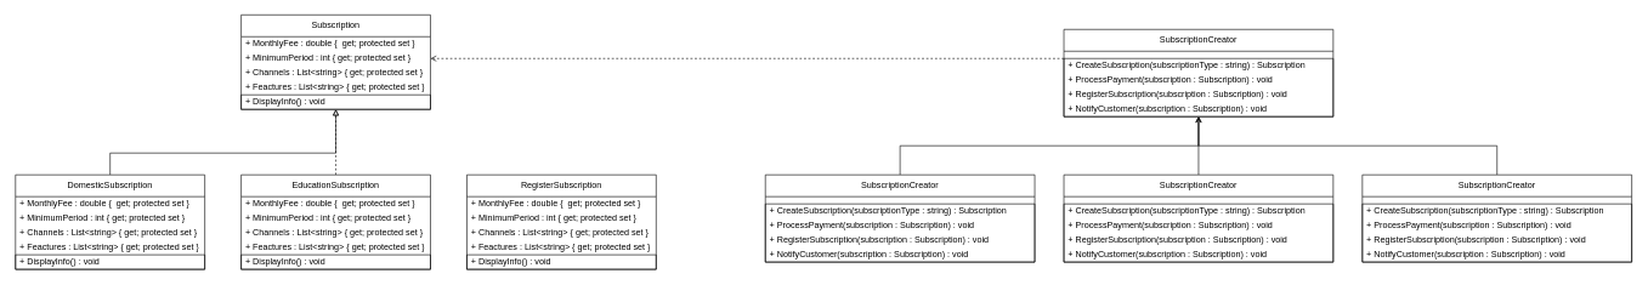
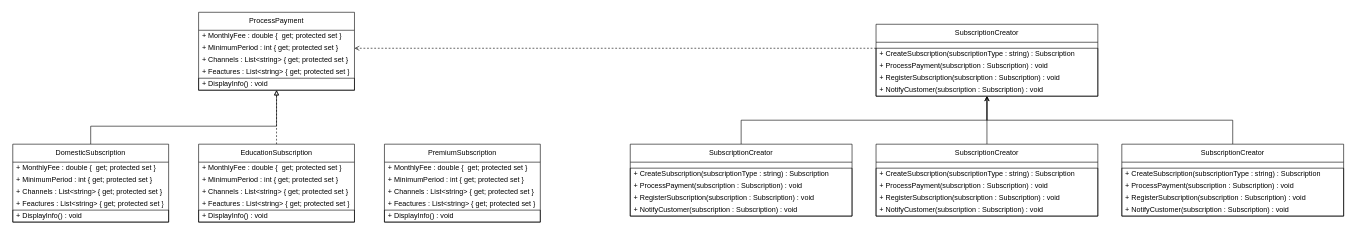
- <mxCell id="2" value="Subscription" style="swimlane;fontStyle=0;childLayout=stackLayout;horizontal=1;startSize=30;horizontalStack=0;resizeParent=1;resizeParentMax=0;resizeLast=0;collapsible=1;marginBottom=0;whiteSpace=wrap;html=1;" vertex="1" parent="1"><mxGeometry x="330" y="20" width="260" height="130" as="geometry" /></mxCell>
+ <mxCell id="2" value="ProcessPayment" style="swimlane;fontStyle=0;childLayout=stackLayout;horizontal=1;startSize=30;horizontalStack=0;resizeParent=1;resizeParentMax=0;resizeLast=0;collapsible=1;marginBottom=0;whiteSpace=wrap;html=1;" vertex="1" parent="1"><mxGeometry x="330" y="20" width="260" height="130" as="geometry" /></mxCell>
- <mxCell id="25" value="RegisterSubscription" style="swimlane;fontStyle=0;childLayout=stackLayout;horizontal=1;startSize=30;horizontalStack=0;resizeParent=1;resizeParentMax=0;resizeLast=0;collapsible=1;marginBottom=0;whiteSpace=wrap;html=1;" vertex="1" parent="1"><mxGeometry x="640" y="240" width="260" height="130" as="geometry" /></mxCell>
+ <mxCell id="25" value="PremiumSubscription" style="swimlane;fontStyle=0;childLayout=stackLayout;horizontal=1;startSize=30;horizontalStack=0;resizeParent=1;resizeParentMax=0;resizeLast=0;collapsible=1;marginBottom=0;whiteSpace=wrap;html=1;" vertex="1" parent="1"><mxGeometry x="640" y="240" width="260" height="130" as="geometry" /></mxCell>
